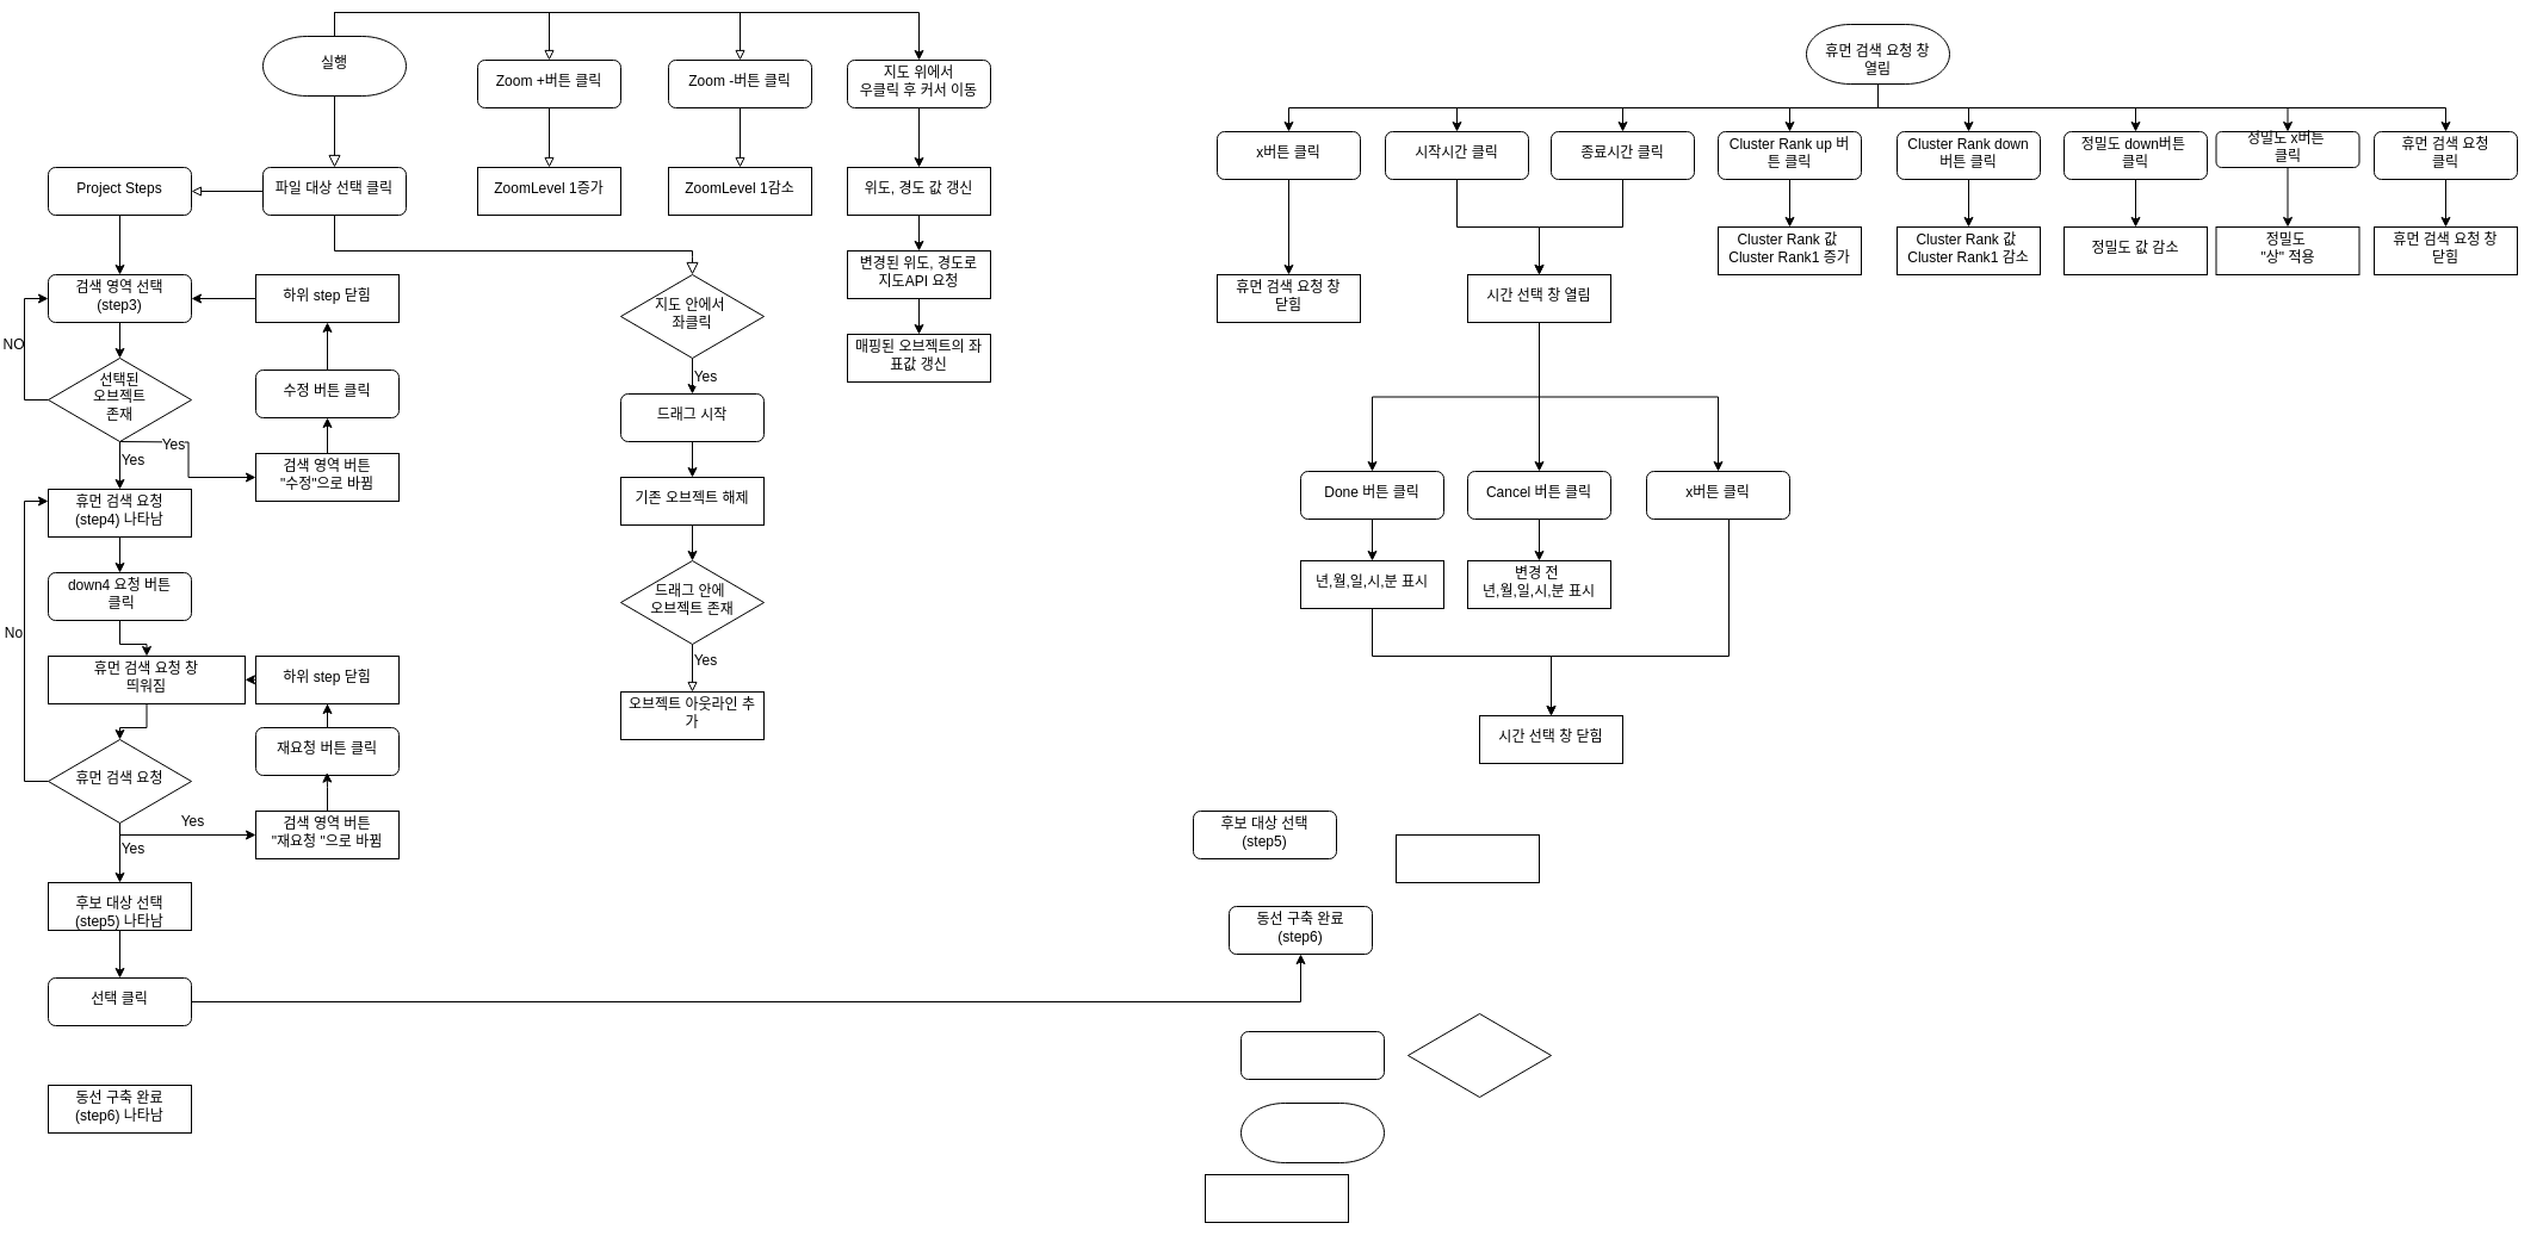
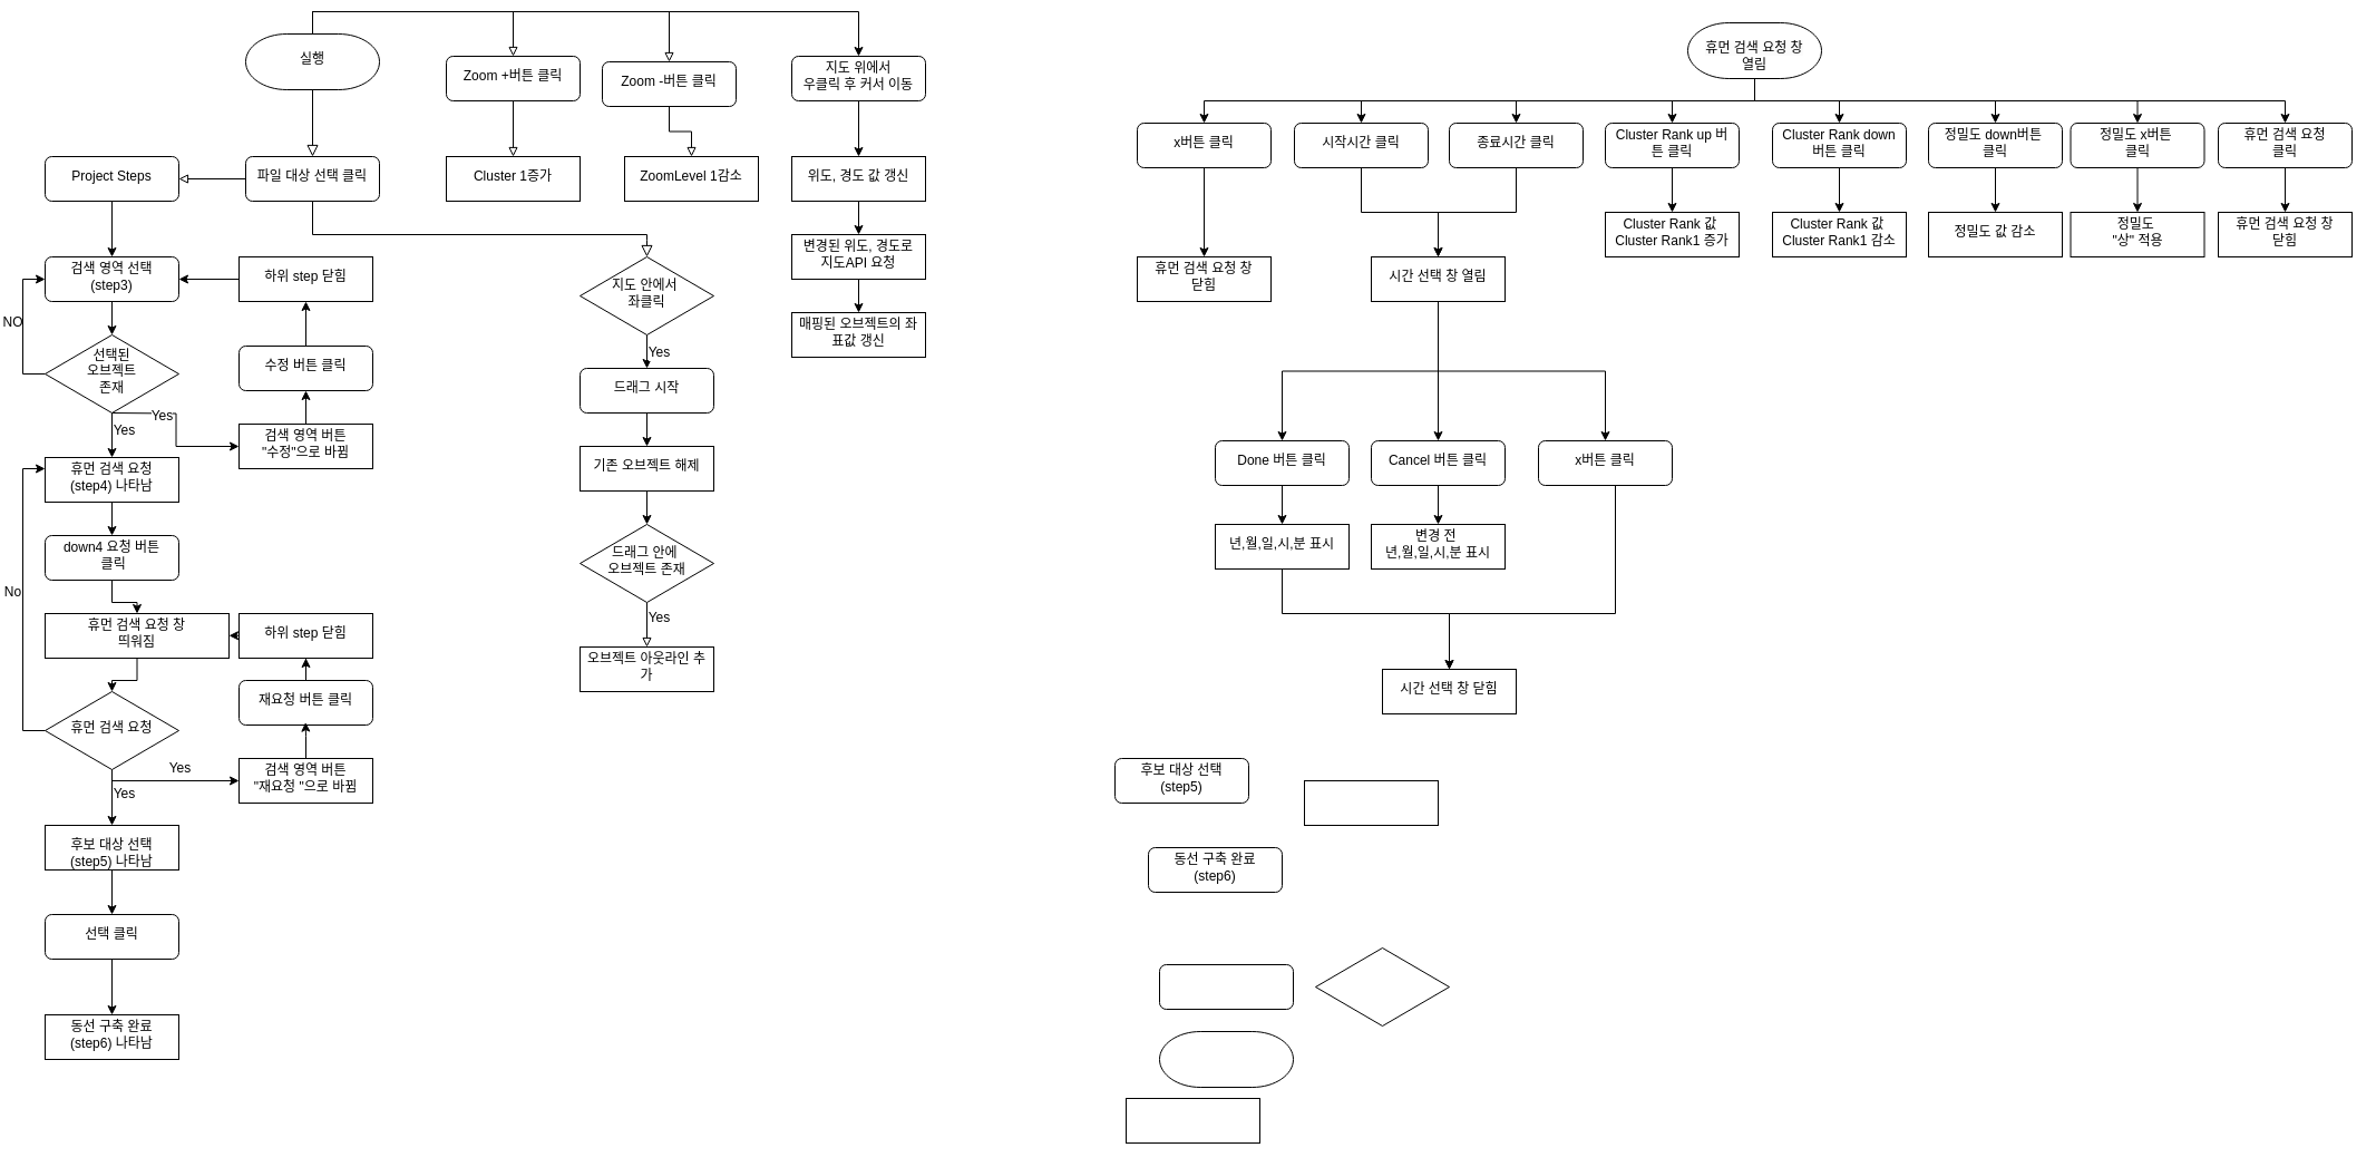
- <mxCell id="25" value="Zoom -버튼 클릭" style="rounded=1;whiteSpace=wrap;html=1;shadow=0;strokeColor=default;strokeWidth=1;align=center;verticalAlign=middle;spacingTop=-4;spacing=6;fontFamily=Helvetica;fontSize=12;fontColor=default;fillColor=default;" vertex="1" parent="1"><mxGeometry x="560" y="50" width="120" height="40" as="geometry" /></mxCell>
+ <mxCell id="25" value="Zoom -버튼 클릭" style="rounded=1;whiteSpace=wrap;html=1;shadow=0;strokeColor=default;strokeWidth=1;align=center;verticalAlign=middle;spacingTop=-4;spacing=6;fontFamily=Helvetica;fontSize=12;fontColor=default;fillColor=default;" vertex="1" parent="1"><mxGeometry x="540" y="55" width="120" height="40" as="geometry" /></mxCell>
- <mxCell id="84" value="정밀도 x버튼&amp;nbsp;&lt;div&gt;클릭&lt;/div&gt;" style="rounded=1;whiteSpace=wrap;html=1;shadow=0;strokeColor=default;strokeWidth=1;align=center;verticalAlign=middle;spacingTop=-4;spacing=6;fontFamily=Helvetica;fontSize=12;fontColor=default;fillColor=default;" vertex="1" parent="1"><mxGeometry x="1857.5" y="110" width="120" height="30" as="geometry" /></mxCell>
+ <mxCell id="84" value="정밀도 x버튼&amp;nbsp;&lt;div&gt;클릭&lt;/div&gt;" style="rounded=1;whiteSpace=wrap;html=1;shadow=0;strokeColor=default;strokeWidth=1;align=center;verticalAlign=middle;spacingTop=-4;spacing=6;fontFamily=Helvetica;fontSize=12;fontColor=default;fillColor=default;" vertex="1" parent="1"><mxGeometry x="1857.5" y="110" width="120" height="40" as="geometry" /></mxCell>
- <mxCell id="23" value="ZoomLevel 1증가" style="rounded=0;whiteSpace=wrap;html=1;shadow=0;strokeColor=default;strokeWidth=1;align=center;verticalAlign=middle;spacingTop=-4;spacing=6;fontFamily=Helvetica;fontSize=12;fontColor=default;fillColor=default;" vertex="1" parent="1"><mxGeometry x="400" y="140" width="120" height="40" as="geometry" /></mxCell>
+ <mxCell id="23" value="Cluster 1증가" style="rounded=0;whiteSpace=wrap;html=1;shadow=0;strokeColor=default;strokeWidth=1;align=center;verticalAlign=middle;spacingTop=-4;spacing=6;fontFamily=Helvetica;fontSize=12;fontColor=default;fillColor=default;" vertex="1" parent="1"><mxGeometry x="400" y="140" width="120" height="40" as="geometry" /></mxCell>
- <mxCell id="102" style="edgeStyle=orthogonalEdgeStyle;rounded=0;orthogonalLoop=1;jettySize=auto;html=1;fontFamily=Helvetica;fontSize=12;fontColor=default;" edge="1" parent="1" source="103" target="18"><mxGeometry relative="1" as="geometry" /></mxCell>
+ <mxCell id="102" style="edgeStyle=orthogonalEdgeStyle;rounded=0;orthogonalLoop=1;jettySize=auto;html=1;entryX=0.5;entryY=0;entryDx=0;entryDy=0;fontFamily=Helvetica;fontSize=12;fontColor=default;" edge="1" parent="1" source="103" target="104"><mxGeometry relative="1" as="geometry" /></mxCell>
